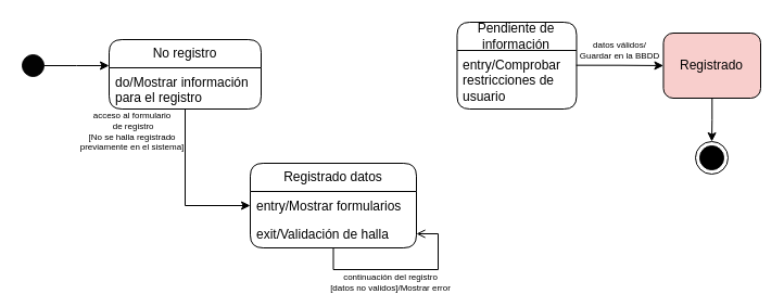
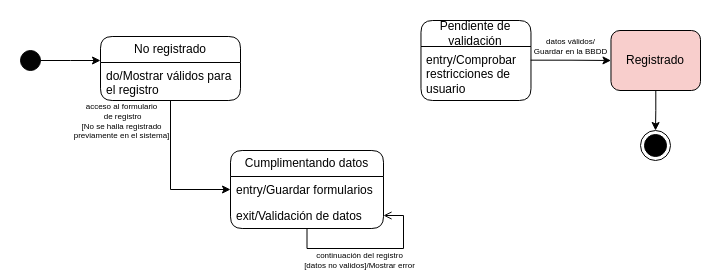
- <mxCell id="11" value="Pendiente de información" style="swimlane;fontStyle=0;childLayout=stackLayout;horizontal=1;startSize=26;fillColor=none;horizontalStack=0;resizeParent=1;resizeParentMax=0;resizeLast=0;collapsible=1;marginBottom=0;whiteSpace=wrap;html=1;rounded=1;" vertex="1" parent="1"><mxGeometry x="420.48" y="20" width="110" height="80" as="geometry" /></mxCell>
+ <mxCell id="11" value="Pendiente de validación" style="swimlane;fontStyle=0;childLayout=stackLayout;horizontal=1;startSize=26;fillColor=none;horizontalStack=0;resizeParent=1;resizeParentMax=0;resizeLast=0;collapsible=1;marginBottom=0;whiteSpace=wrap;html=1;rounded=1;" vertex="1" parent="1"><mxGeometry x="420.48" y="20" width="110" height="80" as="geometry" /></mxCell>
- <mxCell id="15" value="No registro" style="swimlane;fontStyle=0;childLayout=stackLayout;horizontal=1;startSize=26;fillColor=none;horizontalStack=0;resizeParent=1;resizeParentMax=0;resizeLast=0;collapsible=1;marginBottom=0;whiteSpace=wrap;html=1;rounded=1;" vertex="1" parent="1"><mxGeometry x="100" y="36" width="140" height="64" as="geometry" /></mxCell>
+ <mxCell id="15" value="No registrado" style="swimlane;fontStyle=0;childLayout=stackLayout;horizontal=1;startSize=26;fillColor=none;horizontalStack=0;resizeParent=1;resizeParentMax=0;resizeLast=0;collapsible=1;marginBottom=0;whiteSpace=wrap;html=1;rounded=1;" vertex="1" parent="1"><mxGeometry x="100" y="36" width="140" height="64" as="geometry" /></mxCell>
- <mxCell id="16" value="do/Mostrar información para el registro" style="text;strokeColor=none;fillColor=none;align=left;verticalAlign=top;spacingLeft=4;spacingRight=4;overflow=hidden;rotatable=0;points=[[0,0.5],[1,0.5]];portConstraint=eastwest;whiteSpace=wrap;html=1;" vertex="1" parent="15"><mxGeometry y="26" width="140" height="38" as="geometry" /></mxCell>
+ <mxCell id="16" value="do/Mostrar válidos para el registro" style="text;strokeColor=none;fillColor=none;align=left;verticalAlign=top;spacingLeft=4;spacingRight=4;overflow=hidden;rotatable=0;points=[[0,0.5],[1,0.5]];portConstraint=eastwest;whiteSpace=wrap;html=1;" vertex="1" parent="15"><mxGeometry y="26" width="140" height="38" as="geometry" /></mxCell>
- <mxCell id="6" value="Registrado datos" style="swimlane;fontStyle=0;childLayout=stackLayout;horizontal=1;startSize=26;fillColor=none;horizontalStack=0;resizeParent=1;resizeParentMax=0;resizeLast=0;collapsible=1;marginBottom=0;whiteSpace=wrap;html=1;rounded=1;" vertex="1" parent="1"><mxGeometry x="230" y="150" width="153" height="78" as="geometry" /></mxCell>
+ <mxCell id="6" value="Cumplimentando datos" style="swimlane;fontStyle=0;childLayout=stackLayout;horizontal=1;startSize=26;fillColor=none;horizontalStack=0;resizeParent=1;resizeParentMax=0;resizeLast=0;collapsible=1;marginBottom=0;whiteSpace=wrap;html=1;rounded=1;" vertex="1" parent="1"><mxGeometry x="230" y="150" width="153" height="78" as="geometry" /></mxCell>
- <mxCell id="7" value="entry/Mostrar formularios" style="text;strokeColor=none;fillColor=none;align=left;verticalAlign=top;spacingLeft=4;spacingRight=4;overflow=hidden;rotatable=0;points=[[0,0.5],[1,0.5]];portConstraint=eastwest;whiteSpace=wrap;html=1;" vertex="1" parent="6"><mxGeometry y="26" width="153" height="26" as="geometry" /></mxCell>
+ <mxCell id="7" value="entry/Guardar formularios" style="text;strokeColor=none;fillColor=none;align=left;verticalAlign=top;spacingLeft=4;spacingRight=4;overflow=hidden;rotatable=0;points=[[0,0.5],[1,0.5]];portConstraint=eastwest;whiteSpace=wrap;html=1;" vertex="1" parent="6"><mxGeometry y="26" width="153" height="26" as="geometry" /></mxCell>
- <mxCell id="8" value="exit/Validación de halla" style="text;strokeColor=none;fillColor=none;align=left;verticalAlign=top;spacingLeft=4;spacingRight=4;overflow=hidden;rotatable=0;points=[[0,0.5],[1,0.5]];portConstraint=eastwest;whiteSpace=wrap;html=1;" vertex="1" parent="6"><mxGeometry y="52" width="153" height="26" as="geometry" /></mxCell>
+ <mxCell id="8" value="exit/Validación de datos" style="text;strokeColor=none;fillColor=none;align=left;verticalAlign=top;spacingLeft=4;spacingRight=4;overflow=hidden;rotatable=0;points=[[0,0.5],[1,0.5]];portConstraint=eastwest;whiteSpace=wrap;html=1;" vertex="1" parent="6"><mxGeometry y="52" width="153" height="26" as="geometry" /></mxCell>
